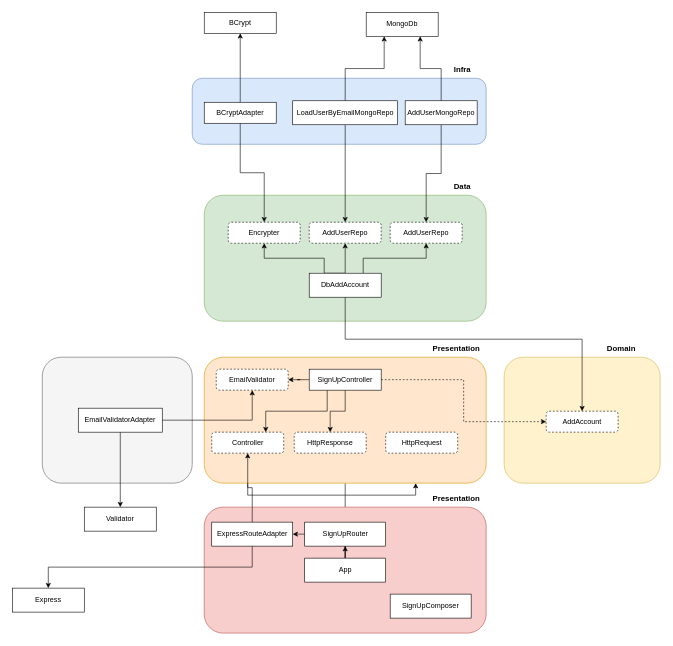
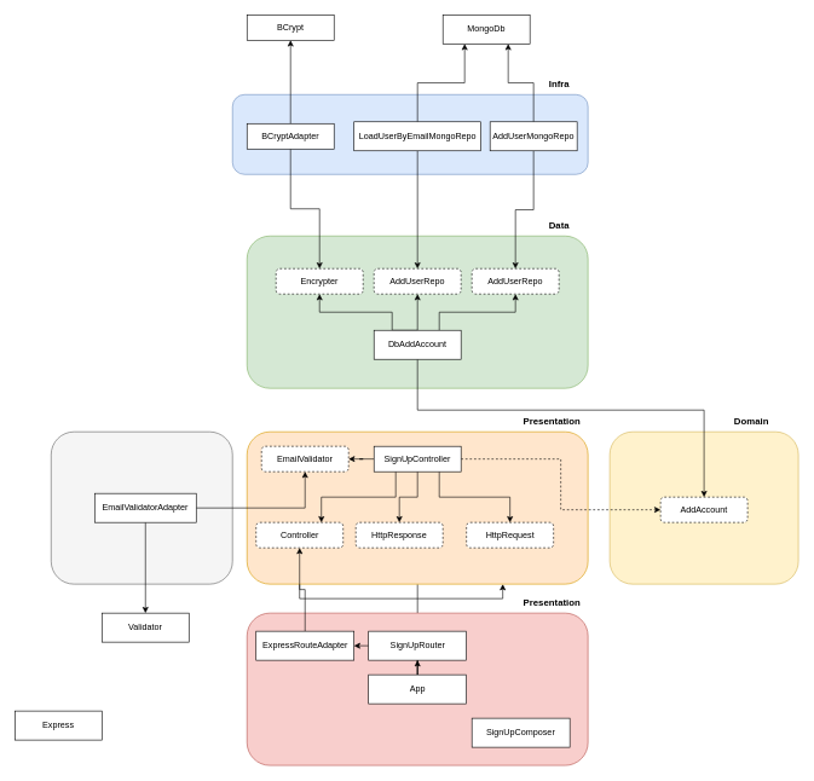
+ <mxCell id="14" style="edgeStyle=orthogonalEdgeStyle;rounded=0;orthogonalLoop=1;jettySize=auto;html=1;exitX=0.75;exitY=1;exitDx=0;exitDy=0;fontSize=13;" edge="1" parent="1" source="16" target="57"><mxGeometry relative="1" as="geometry" /></mxCell>
- <mxCell id="21" style="edgeStyle=orthogonalEdgeStyle;rounded=0;orthogonalLoop=1;jettySize=auto;html=1;exitX=0.5;exitY=1;exitDx=0;exitDy=0;fontSize=13;" edge="1" parent="1" source="22" target="18"><mxGeometry relative="1" as="geometry" /></mxCell>
